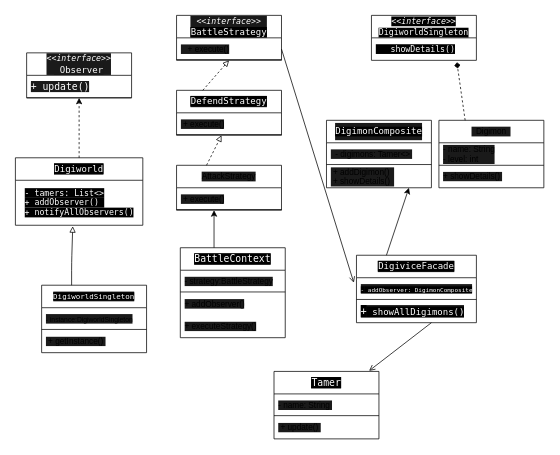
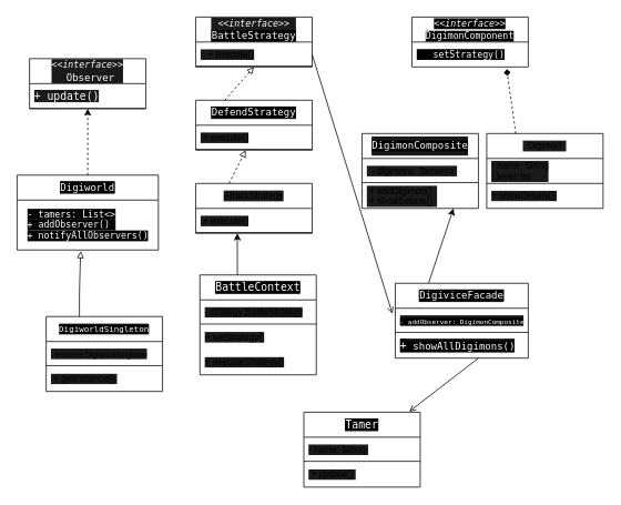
- <mxCell id="2" value="&lt;span style=&quot;color: rgb(255, 255, 255); font-family: &amp;quot;Söhne Mono&amp;quot;, Monaco, &amp;quot;Andale Mono&amp;quot;, &amp;quot;Ubuntu Mono&amp;quot;, monospace; text-align: left; background-color: rgb(0, 0, 0); font-size: 11px;&quot;&gt;&lt;i&gt;&amp;lt;&amp;lt;interface&amp;gt;&amp;gt;&lt;/i&gt;&lt;br&gt;DigiworldSingleton &lt;/span&gt;" style="swimlane;fontStyle=0;childLayout=stackLayout;horizontal=1;startSize=30;horizontalStack=0;resizeParent=1;resizeParentMax=0;resizeLast=0;collapsible=1;marginBottom=0;whiteSpace=wrap;html=1;" parent="1" vertex="1"><mxGeometry x="495" y="20" width="140" height="60" as="geometry" /></mxCell>
+ <mxCell id="2" value="&lt;span style=&quot;color: rgb(255, 255, 255); font-family: &amp;quot;Söhne Mono&amp;quot;, Monaco, &amp;quot;Andale Mono&amp;quot;, &amp;quot;Ubuntu Mono&amp;quot;, monospace; text-align: left; background-color: rgb(0, 0, 0); font-size: 11px;&quot;&gt;&lt;i&gt;&amp;lt;&amp;lt;interface&amp;gt;&amp;gt;&lt;/i&gt;&lt;br&gt;DigimonComponent &lt;/span&gt;" style="swimlane;fontStyle=0;childLayout=stackLayout;horizontal=1;startSize=30;horizontalStack=0;resizeParent=1;resizeParentMax=0;resizeLast=0;collapsible=1;marginBottom=0;whiteSpace=wrap;html=1;" parent="1" vertex="1"><mxGeometry x="495" y="20" width="140" height="60" as="geometry" /></mxCell>
- <mxCell id="3" value="&lt;span style=&quot;color: rgb(255, 255, 255); font-family: &amp;quot;Söhne Mono&amp;quot;, Monaco, &amp;quot;Andale Mono&amp;quot;, &amp;quot;Ubuntu Mono&amp;quot;, monospace; background-color: rgb(0, 0, 0); font-size: 11px;&quot;&gt;&amp;nbsp; &amp;nbsp;showDetails() &lt;/span&gt;" style="text;align=left;verticalAlign=middle;spacingLeft=4;spacingRight=4;overflow=hidden;points=[[0,0.5],[1,0.5]];portConstraint=eastwest;rotatable=0;whiteSpace=wrap;html=1;" parent="2" vertex="1"><mxGeometry y="30" width="140" height="30" as="geometry" /></mxCell>
+ <mxCell id="3" value="&lt;span style=&quot;color: rgb(255, 255, 255); font-family: &amp;quot;Söhne Mono&amp;quot;, Monaco, &amp;quot;Andale Mono&amp;quot;, &amp;quot;Ubuntu Mono&amp;quot;, monospace; background-color: rgb(0, 0, 0); font-size: 11px;&quot;&gt;&amp;nbsp; &amp;nbsp;setStrategy() &lt;/span&gt;" style="text;align=left;verticalAlign=middle;spacingLeft=4;spacingRight=4;overflow=hidden;points=[[0,0.5],[1,0.5]];portConstraint=eastwest;rotatable=0;whiteSpace=wrap;html=1;" parent="2" vertex="1"><mxGeometry y="30" width="140" height="30" as="geometry" /></mxCell>
- <mxCell id="41" value="+ addObserver()" style="text;strokeColor=none;fillColor=none;align=left;verticalAlign=middle;spacingLeft=4;spacingRight=4;overflow=hidden;points=[[0,0.5],[1,0.5]];portConstraint=eastwest;rotatable=0;whiteSpace=wrap;html=1;labelBackgroundColor=#1A1A1A;fontSize=11;" parent="38" vertex="1"><mxGeometry y="60" width="140" height="30" as="geometry" /></mxCell>
+ <mxCell id="41" value="+ setStrategy()" style="text;strokeColor=none;fillColor=none;align=left;verticalAlign=middle;spacingLeft=4;spacingRight=4;overflow=hidden;points=[[0,0.5],[1,0.5]];portConstraint=eastwest;rotatable=0;whiteSpace=wrap;html=1;labelBackgroundColor=#1A1A1A;fontSize=11;" parent="38" vertex="1"><mxGeometry y="60" width="140" height="30" as="geometry" /></mxCell>
